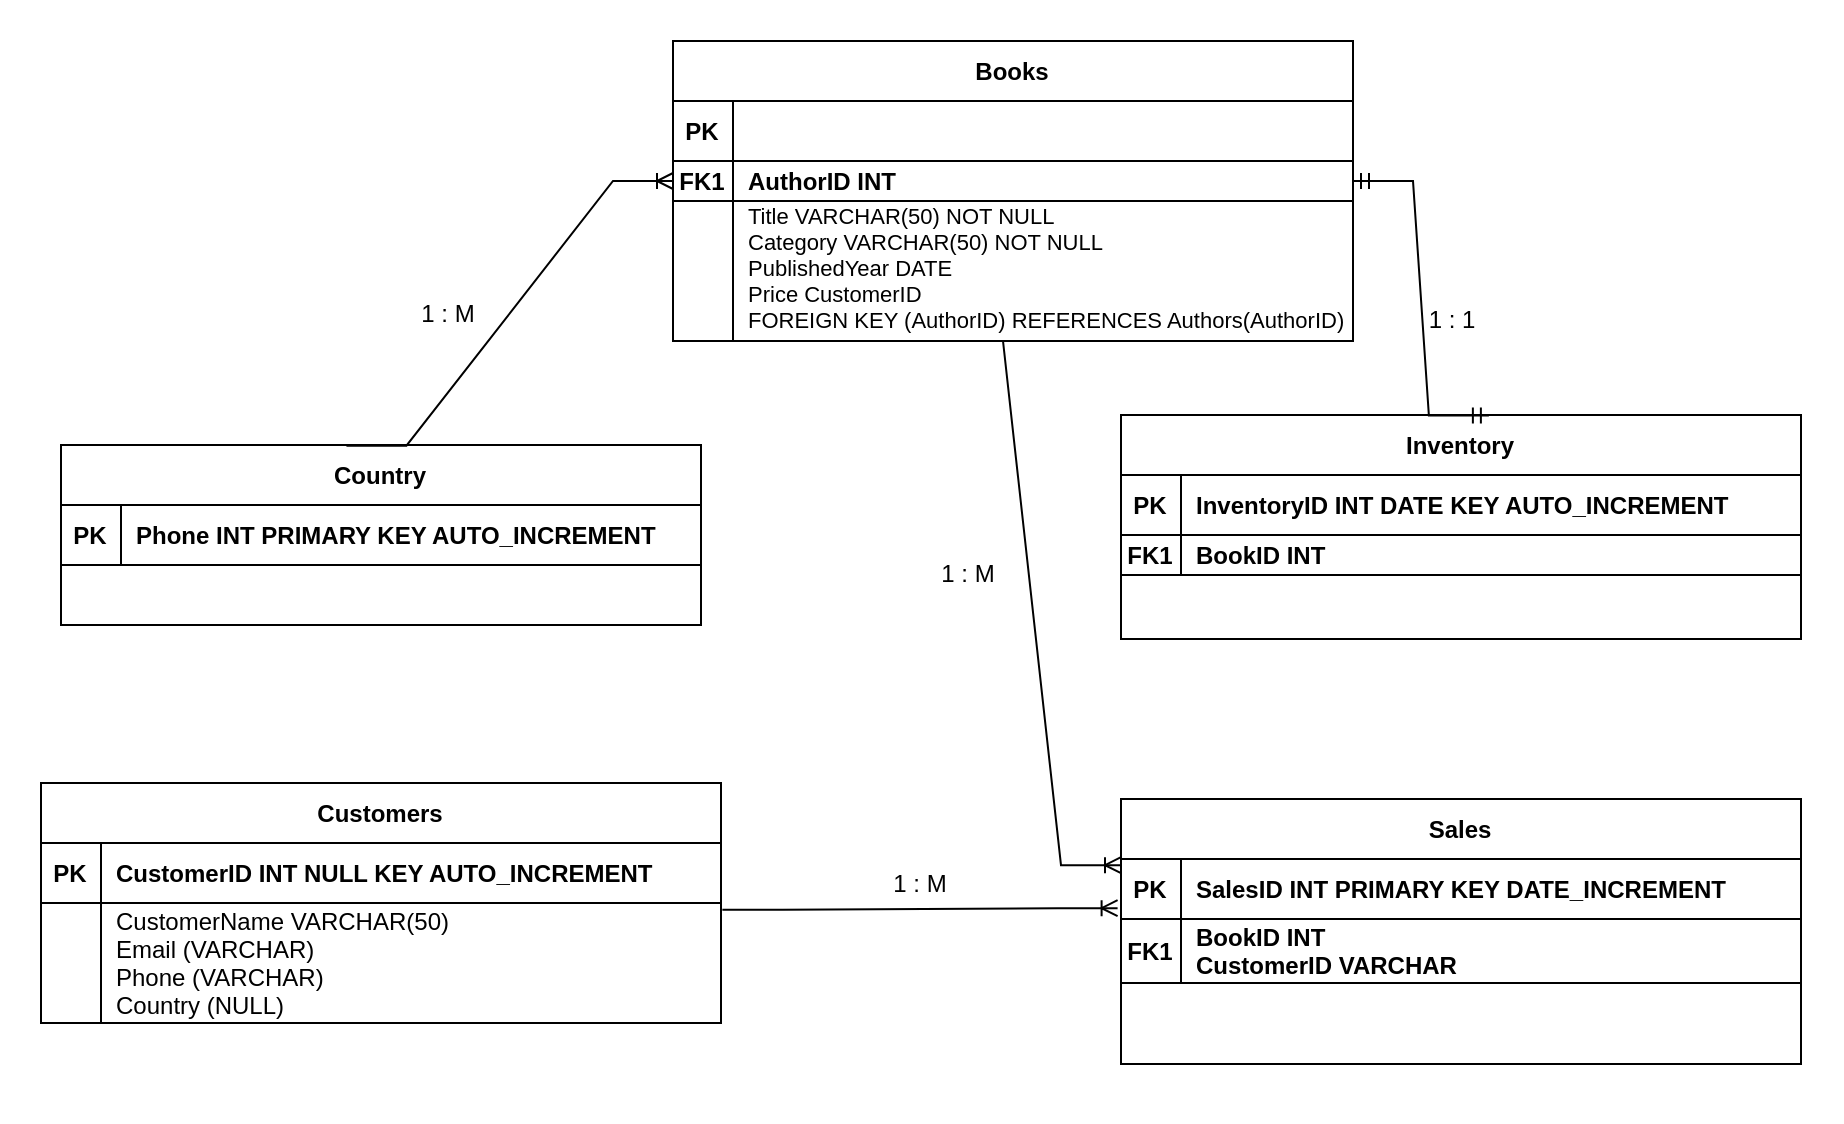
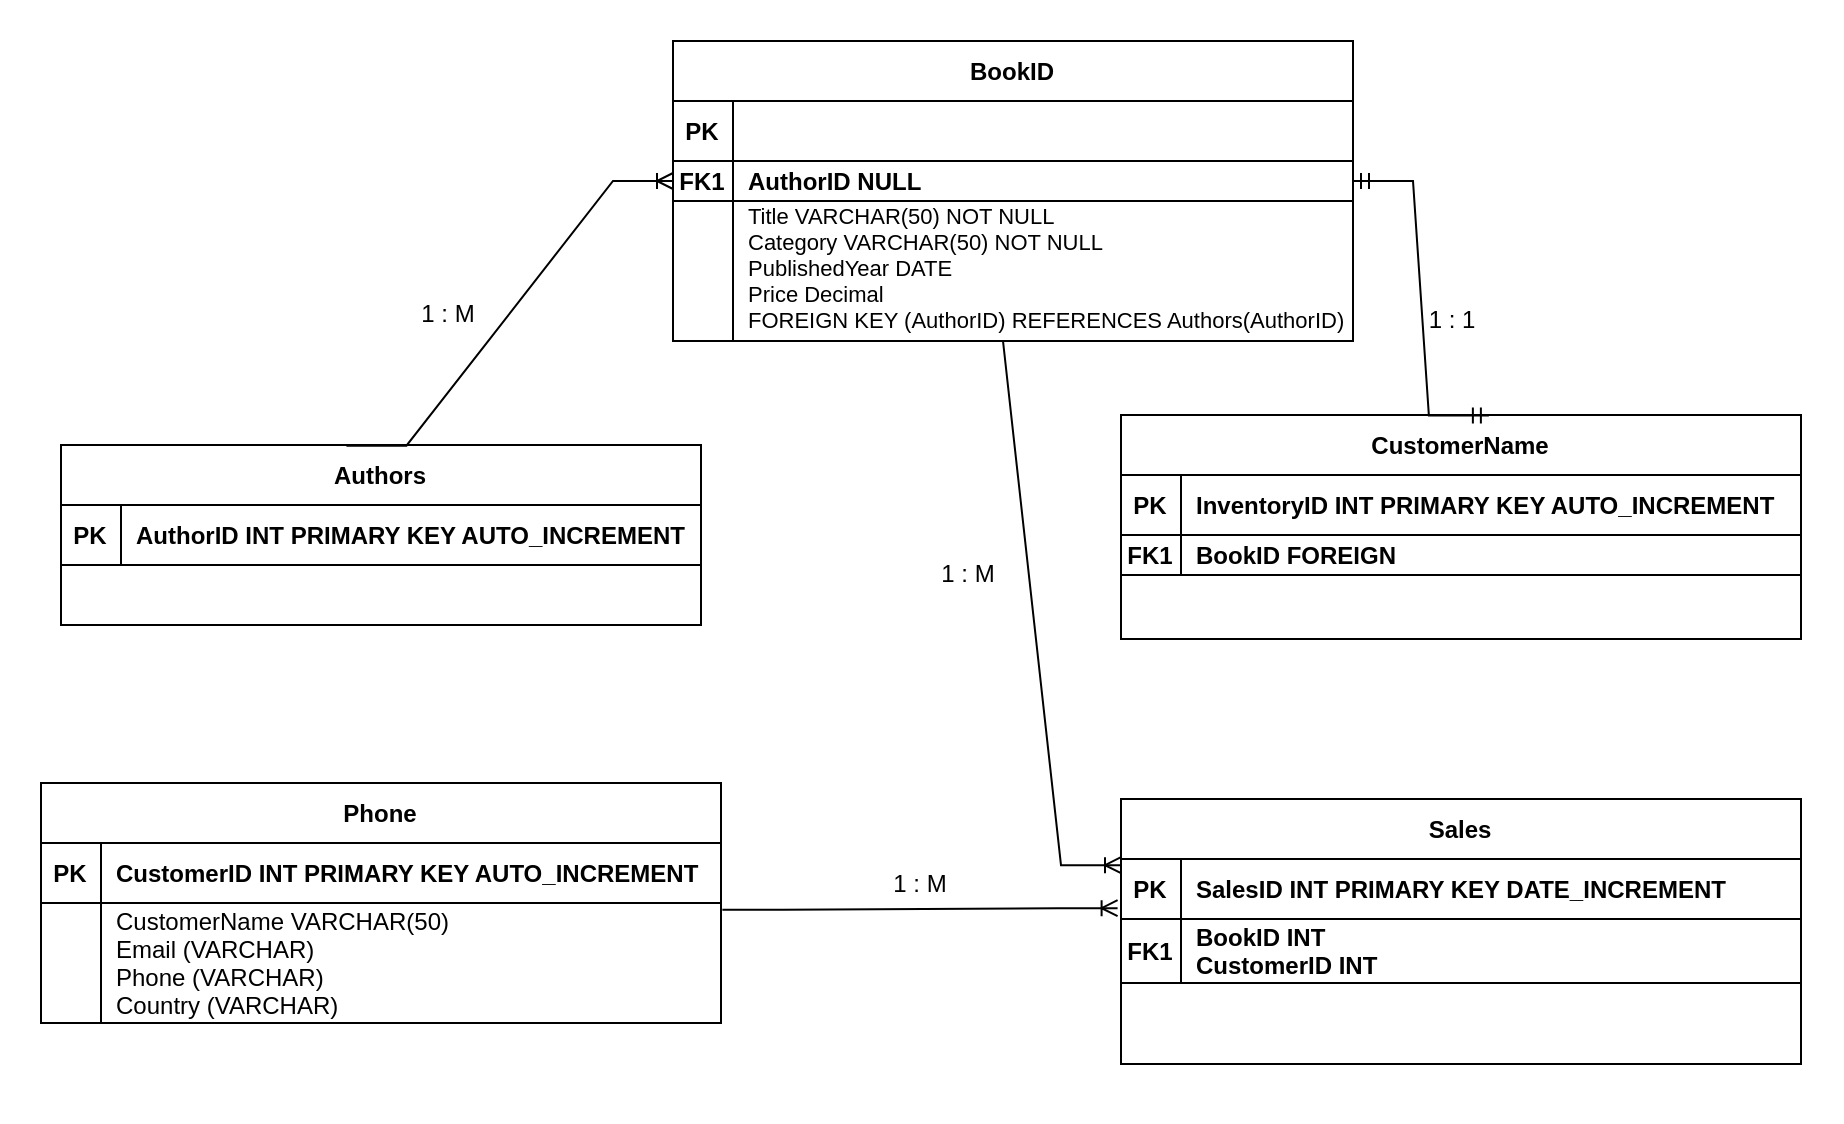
- <mxCell id="8" value="Books" style="shape=table;startSize=30;container=1;collapsible=1;childLayout=tableLayout;fixedRows=1;rowLines=0;fontStyle=1;align=center;resizeLast=1;" parent="1" vertex="1"><mxGeometry x="336" y="20" width="340" height="150" as="geometry"><mxRectangle x="255" y="7" width="100" height="30" as="alternateBounds" /></mxGeometry></mxCell>
+ <mxCell id="8" value="BookID" style="shape=table;startSize=30;container=1;collapsible=1;childLayout=tableLayout;fixedRows=1;rowLines=0;fontStyle=1;align=center;resizeLast=1;" parent="1" vertex="1"><mxGeometry x="336" y="20" width="340" height="150" as="geometry"><mxRectangle x="255" y="7" width="100" height="30" as="alternateBounds" /></mxGeometry></mxCell>
- <mxCell id="13" value="AuthorID INT " style="shape=partialRectangle;overflow=hidden;connectable=0;fillColor=none;top=0;left=0;bottom=0;right=0;align=left;spacingLeft=6;fontStyle=1;" parent="11" vertex="1"><mxGeometry x="30" width="310" height="20" as="geometry"><mxRectangle width="310" height="20" as="alternateBounds" /></mxGeometry></mxCell>
+ <mxCell id="13" value="AuthorID NULL " style="shape=partialRectangle;overflow=hidden;connectable=0;fillColor=none;top=0;left=0;bottom=0;right=0;align=left;spacingLeft=6;fontStyle=1;" parent="11" vertex="1"><mxGeometry x="30" width="310" height="20" as="geometry"><mxRectangle width="310" height="20" as="alternateBounds" /></mxGeometry></mxCell>
- <mxCell id="16" value="Title VARCHAR(50) NOT NULL&#10;Category VARCHAR(50) NOT NULL&#10;PublishedYear DATE&#10;Price CustomerID&#10;FOREIGN KEY (AuthorID) REFERENCES Authors(AuthorID)&#10;" style="shape=partialRectangle;overflow=hidden;connectable=0;fillColor=none;top=0;left=0;bottom=0;right=0;align=left;spacingLeft=6;fontSize=11;" parent="14" vertex="1"><mxGeometry x="30" width="310" height="70" as="geometry"><mxRectangle width="310" height="70" as="alternateBounds" /></mxGeometry></mxCell>
+ <mxCell id="16" value="Title VARCHAR(50) NOT NULL&#10;Category VARCHAR(50) NOT NULL&#10;PublishedYear DATE&#10;Price Decimal&#10;FOREIGN KEY (AuthorID) REFERENCES Authors(AuthorID)&#10;" style="shape=partialRectangle;overflow=hidden;connectable=0;fillColor=none;top=0;left=0;bottom=0;right=0;align=left;spacingLeft=6;fontSize=11;" parent="14" vertex="1"><mxGeometry x="30" width="310" height="70" as="geometry"><mxRectangle width="310" height="70" as="alternateBounds" /></mxGeometry></mxCell>
- <mxCell id="33" value="Inventory" style="shape=table;startSize=30;container=1;collapsible=1;childLayout=tableLayout;fixedRows=1;rowLines=0;fontStyle=1;align=center;resizeLast=1;" parent="1" vertex="1"><mxGeometry x="560" y="207" width="340" height="111.95" as="geometry"><mxRectangle x="565" y="422" width="100" height="30" as="alternateBounds" /></mxGeometry></mxCell>
+ <mxCell id="33" value="CustomerName" style="shape=table;startSize=30;container=1;collapsible=1;childLayout=tableLayout;fixedRows=1;rowLines=0;fontStyle=1;align=center;resizeLast=1;" parent="1" vertex="1"><mxGeometry x="560" y="207" width="340" height="111.95" as="geometry"><mxRectangle x="565" y="422" width="100" height="30" as="alternateBounds" /></mxGeometry></mxCell>
- <mxCell id="2" value="Country" style="shape=table;startSize=30;container=1;collapsible=1;childLayout=tableLayout;fixedRows=1;rowLines=0;fontStyle=1;align=center;resizeLast=1;" parent="1" vertex="1"><mxGeometry x="30" y="222" width="320" height="90" as="geometry"><mxRectangle x="150" y="320" width="100" height="30" as="alternateBounds" /></mxGeometry></mxCell>
+ <mxCell id="2" value="Authors" style="shape=table;startSize=30;container=1;collapsible=1;childLayout=tableLayout;fixedRows=1;rowLines=0;fontStyle=1;align=center;resizeLast=1;" parent="1" vertex="1"><mxGeometry x="30" y="222" width="320" height="90" as="geometry"><mxRectangle x="150" y="320" width="100" height="30" as="alternateBounds" /></mxGeometry></mxCell>
- <mxCell id="36" value="InventoryID INT DATE KEY AUTO_INCREMENT" style="shape=partialRectangle;overflow=hidden;connectable=0;fillColor=none;top=0;left=0;bottom=0;right=0;align=left;spacingLeft=6;fontStyle=1;" parent="34" vertex="1"><mxGeometry x="30" width="310" height="30" as="geometry"><mxRectangle width="310" height="30" as="alternateBounds" /></mxGeometry></mxCell>
+ <mxCell id="36" value="InventoryID INT PRIMARY KEY AUTO_INCREMENT" style="shape=partialRectangle;overflow=hidden;connectable=0;fillColor=none;top=0;left=0;bottom=0;right=0;align=left;spacingLeft=6;fontStyle=1;" parent="34" vertex="1"><mxGeometry x="30" width="310" height="30" as="geometry"><mxRectangle width="310" height="30" as="alternateBounds" /></mxGeometry></mxCell>
- <mxCell id="5" value="Phone INT PRIMARY KEY AUTO_INCREMENT" style="shape=partialRectangle;overflow=hidden;connectable=0;fillColor=none;top=0;left=0;bottom=0;right=0;align=left;spacingLeft=6;fontStyle=1;" parent="3" vertex="1"><mxGeometry x="30" width="290" height="30" as="geometry"><mxRectangle width="290" height="30" as="alternateBounds" /></mxGeometry></mxCell>
+ <mxCell id="5" value="AuthorID INT PRIMARY KEY AUTO_INCREMENT" style="shape=partialRectangle;overflow=hidden;connectable=0;fillColor=none;top=0;left=0;bottom=0;right=0;align=left;spacingLeft=6;fontStyle=1;" parent="3" vertex="1"><mxGeometry x="30" width="290" height="30" as="geometry"><mxRectangle width="290" height="30" as="alternateBounds" /></mxGeometry></mxCell>
- <mxCell id="39" value="BookID INT" style="shape=partialRectangle;overflow=hidden;connectable=0;fillColor=none;top=0;left=0;bottom=0;right=0;align=left;spacingLeft=6;fontStyle=1;" parent="37" vertex="1"><mxGeometry x="30" width="310" height="20" as="geometry"><mxRectangle width="310" height="20" as="alternateBounds" /></mxGeometry></mxCell>
+ <mxCell id="39" value="BookID FOREIGN" style="shape=partialRectangle;overflow=hidden;connectable=0;fillColor=none;top=0;left=0;bottom=0;right=0;align=left;spacingLeft=6;fontStyle=1;" parent="37" vertex="1"><mxGeometry x="30" width="310" height="20" as="geometry"><mxRectangle width="310" height="20" as="alternateBounds" /></mxGeometry></mxCell>
- <mxCell id="26" value="Customers" style="shape=table;startSize=30;container=1;collapsible=1;childLayout=tableLayout;fixedRows=1;rowLines=0;fontStyle=1;align=center;resizeLast=1;" parent="1" vertex="1"><mxGeometry x="20" y="391" width="340" height="120" as="geometry"><mxRectangle x="150" y="390" width="100" height="30" as="alternateBounds" /></mxGeometry></mxCell>
+ <mxCell id="26" value="Phone" style="shape=table;startSize=30;container=1;collapsible=1;childLayout=tableLayout;fixedRows=1;rowLines=0;fontStyle=1;align=center;resizeLast=1;" parent="1" vertex="1"><mxGeometry x="20" y="391" width="340" height="120" as="geometry"><mxRectangle x="150" y="390" width="100" height="30" as="alternateBounds" /></mxGeometry></mxCell>
- <mxCell id="29" value="CustomerID INT NULL KEY AUTO_INCREMENT" style="shape=partialRectangle;overflow=hidden;connectable=0;fillColor=none;top=0;left=0;bottom=0;right=0;align=left;spacingLeft=6;fontStyle=1;" parent="27" vertex="1"><mxGeometry x="30" width="310" height="30" as="geometry"><mxRectangle width="310" height="30" as="alternateBounds" /></mxGeometry></mxCell>
+ <mxCell id="29" value="CustomerID INT PRIMARY KEY AUTO_INCREMENT" style="shape=partialRectangle;overflow=hidden;connectable=0;fillColor=none;top=0;left=0;bottom=0;right=0;align=left;spacingLeft=6;fontStyle=1;" parent="27" vertex="1"><mxGeometry x="30" width="310" height="30" as="geometry"><mxRectangle width="310" height="30" as="alternateBounds" /></mxGeometry></mxCell>
- <mxCell id="32" value="CustomerName VARCHAR(50)&#10;Email (VARCHAR)&#10;Phone (VARCHAR)&#10;Country (NULL)" style="shape=partialRectangle;overflow=hidden;connectable=0;fillColor=none;top=0;left=0;bottom=0;right=0;align=left;spacingLeft=6;" parent="30" vertex="1"><mxGeometry x="30" width="310" height="60" as="geometry"><mxRectangle width="310" height="60" as="alternateBounds" /></mxGeometry></mxCell>
+ <mxCell id="32" value="CustomerName VARCHAR(50)&#10;Email (VARCHAR)&#10;Phone (VARCHAR)&#10;Country (VARCHAR)" style="shape=partialRectangle;overflow=hidden;connectable=0;fillColor=none;top=0;left=0;bottom=0;right=0;align=left;spacingLeft=6;" parent="30" vertex="1"><mxGeometry x="30" width="310" height="60" as="geometry"><mxRectangle width="310" height="60" as="alternateBounds" /></mxGeometry></mxCell>
- <mxCell id="23" value="BookID INT&#10;CustomerID VARCHAR" style="shape=partialRectangle;overflow=hidden;connectable=0;fillColor=none;top=0;left=0;bottom=0;right=0;align=left;spacingLeft=6;fontStyle=1;" parent="21" vertex="1"><mxGeometry x="30" width="310" height="32" as="geometry"><mxRectangle width="310" height="32" as="alternateBounds" /></mxGeometry></mxCell>
+ <mxCell id="23" value="BookID INT&#10;CustomerID INT" style="shape=partialRectangle;overflow=hidden;connectable=0;fillColor=none;top=0;left=0;bottom=0;right=0;align=left;spacingLeft=6;fontStyle=1;" parent="21" vertex="1"><mxGeometry x="30" width="310" height="32" as="geometry"><mxRectangle width="310" height="32" as="alternateBounds" /></mxGeometry></mxCell>
